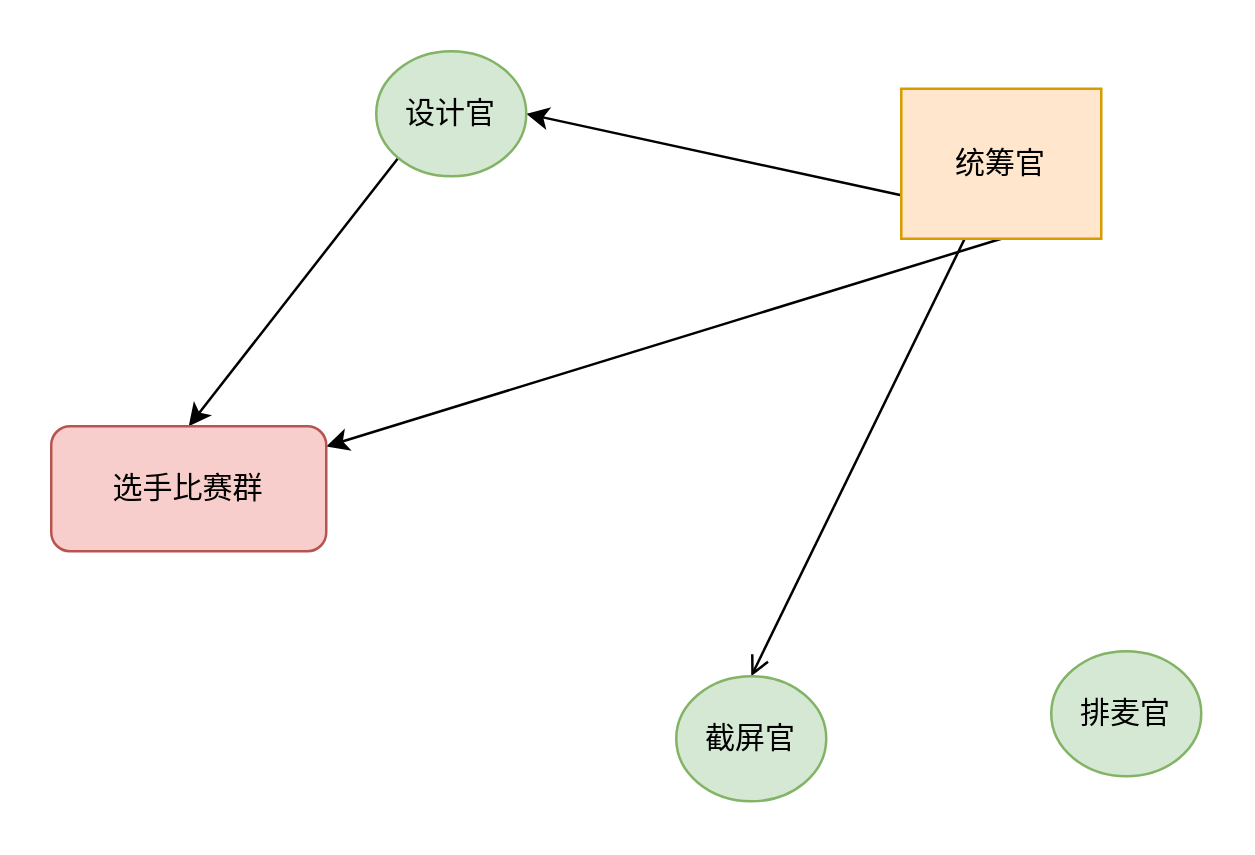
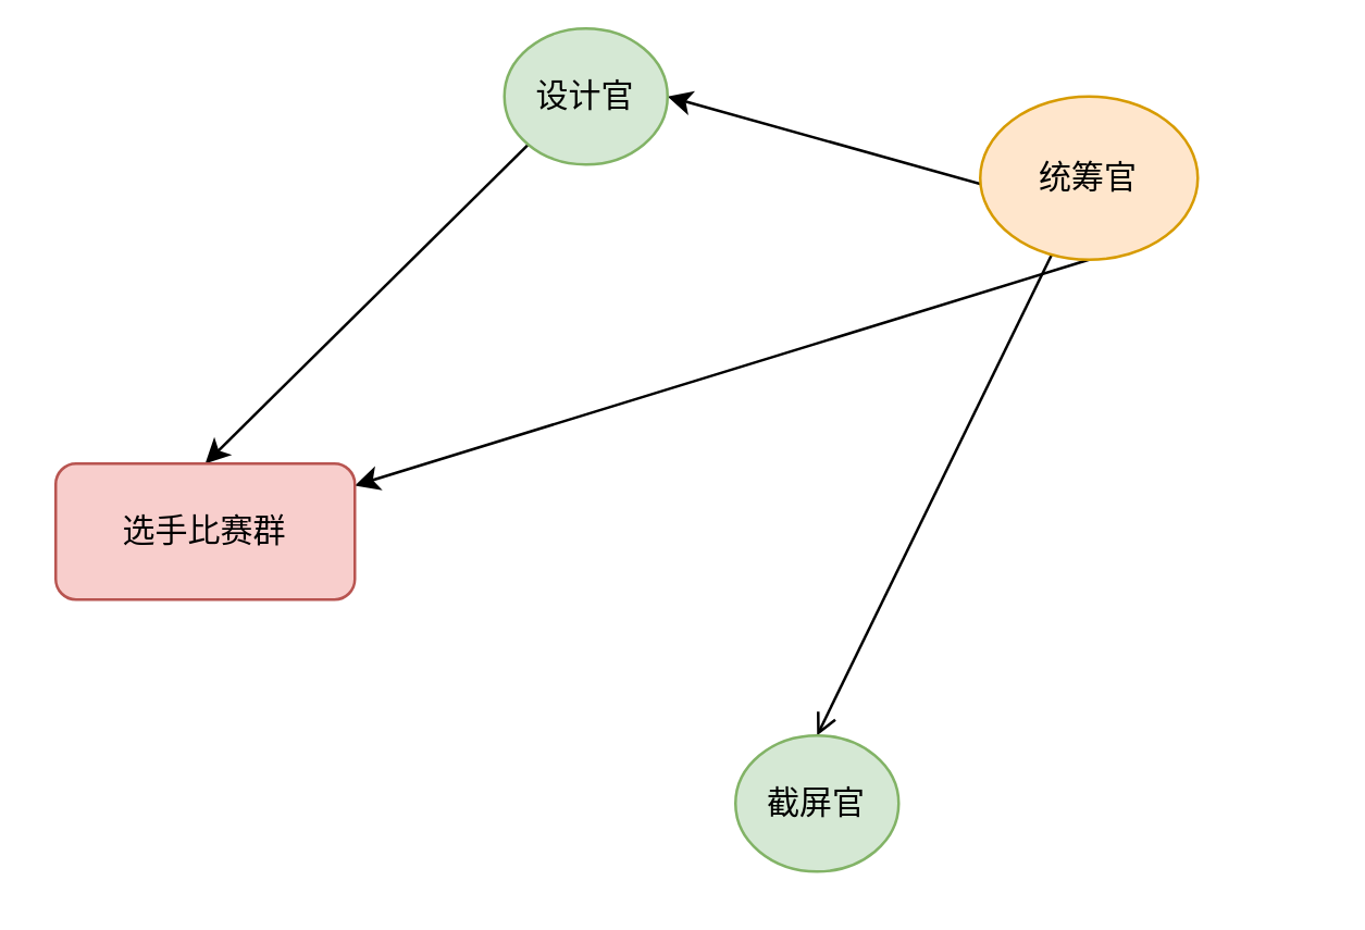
- <mxCell id="9" value="设计官" style="ellipse;whiteSpace=wrap;html=1;fillColor=#d5e8d4;strokeColor=#82b366;" vertex="1" parent="1"><mxGeometry x="150" y="20" width="60" height="50" as="geometry" /></mxCell>
+ <mxCell id="9" value="设计官" style="ellipse;whiteSpace=wrap;html=1;fillColor=#d5e8d4;strokeColor=#82b366;" vertex="1" parent="1"><mxGeometry x="185" y="10" width="60" height="50" as="geometry" /></mxCell>
- <mxCell id="5" value="统筹官" style="whiteSpace=wrap;html=1;fillColor=#ffe6cc;strokeColor=#d79b00;rounded=0;" vertex="1" parent="1"><mxGeometry x="360" y="35" width="80" height="60" as="geometry" /></mxCell>
+ <mxCell id="5" value="统筹官" style="ellipse;whiteSpace=wrap;html=1;fillColor=#ffe6cc;strokeColor=#d79b00;" vertex="1" parent="1"><mxGeometry x="360" y="35" width="80" height="60" as="geometry" /></mxCell>
- <mxCell id="7" value="排麦官" style="ellipse;whiteSpace=wrap;html=1;fillColor=#d5e8d4;strokeColor=#82b366;" vertex="1" parent="1"><mxGeometry x="420" y="260" width="60" height="50" as="geometry" /></mxCell>
